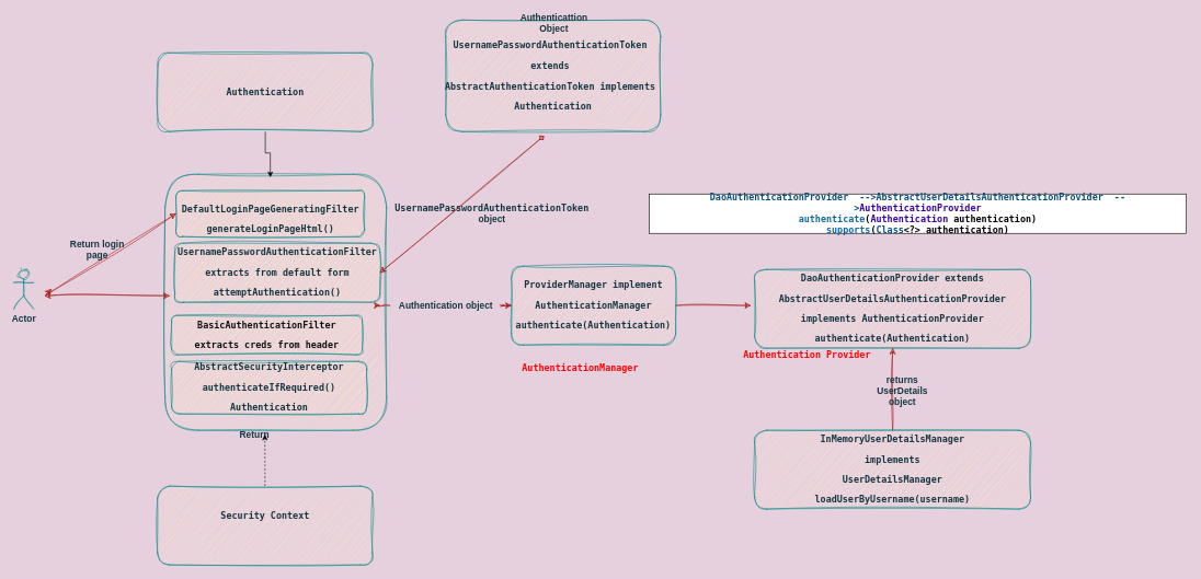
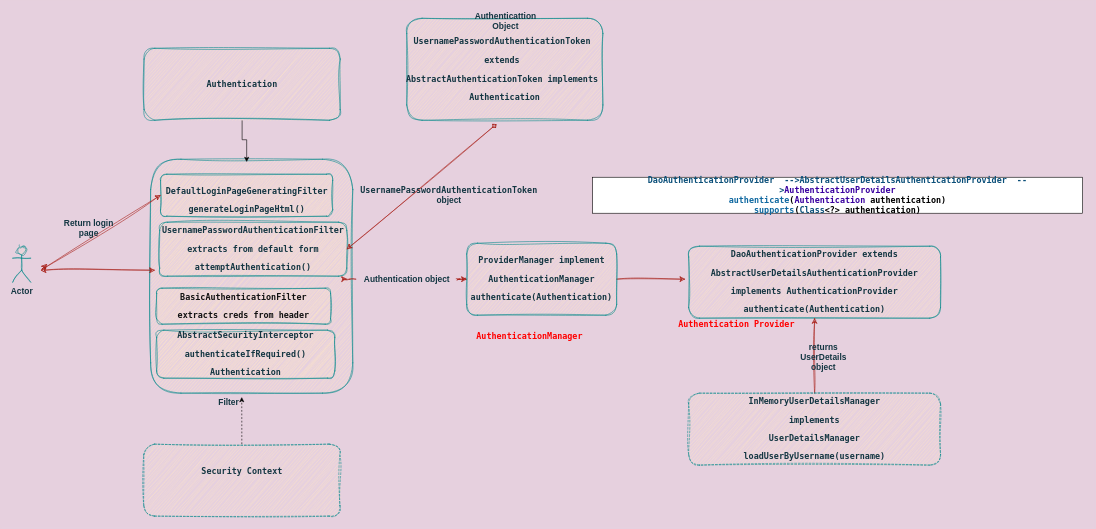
- <mxCell id="7" value="Return&amp;nbsp; &amp;nbsp; &amp;nbsp;&amp;nbsp;" style="text;html=1;strokeColor=none;fillColor=none;align=center;verticalAlign=middle;whiteSpace=wrap;rounded=1;labelBackgroundColor=none;fontColor=#143642;sketch=1;curveFitting=1;jiggle=2;fontStyle=1;fontSize=14;labelBorderColor=none;" parent="1" vertex="1"><mxGeometry x="357" y="655" width="70" height="30" as="geometry" /></mxCell>
+ <mxCell id="7" value="Filter&amp;nbsp; &amp;nbsp; &amp;nbsp;&amp;nbsp;" style="text;html=1;strokeColor=none;fillColor=none;align=center;verticalAlign=middle;whiteSpace=wrap;rounded=1;labelBackgroundColor=none;fontColor=#143642;sketch=1;curveFitting=1;jiggle=2;fontStyle=1;fontSize=14;labelBorderColor=none;" parent="1" vertex="1"><mxGeometry x="357" y="655" width="70" height="30" as="geometry" /></mxCell>
- <mxCell id="26" value="&lt;pre style=&quot;font-family: &amp;quot;JetBrains Mono&amp;quot;, monospace; font-size: 14px;&quot;&gt;InMemoryUserDetailsManager&lt;/pre&gt;&lt;pre style=&quot;font-family: &amp;quot;JetBrains Mono&amp;quot;, monospace; font-size: 14px;&quot;&gt;implements&lt;/pre&gt;&lt;pre style=&quot;font-family: &amp;quot;JetBrains Mono&amp;quot;, monospace; font-size: 14px;&quot;&gt;&lt;pre style=&quot;font-family: &amp;quot;JetBrains Mono&amp;quot;, monospace; font-size: 14px;&quot;&gt;UserDetailsManager&lt;/pre&gt;&lt;pre style=&quot;font-family: &amp;quot;JetBrains Mono&amp;quot;, monospace; font-size: 14px;&quot;&gt;loadUserByUsername(username)&lt;/pre&gt;&lt;/pre&gt;" style="rounded=1;whiteSpace=wrap;html=1;labelBackgroundColor=none;fillColor=#FAE5C7;strokeColor=#0F8B8D;fontColor=#143642;sketch=1;curveFitting=1;jiggle=2;fontStyle=1;fontSize=14;labelBorderColor=none;" parent="1" vertex="1"><mxGeometry x="1147" y="655" width="420" height="120" as="geometry" /></mxCell>
+ <mxCell id="26" value="&lt;pre style=&quot;font-family: &amp;quot;JetBrains Mono&amp;quot;, monospace; font-size: 14px;&quot;&gt;InMemoryUserDetailsManager&lt;/pre&gt;&lt;pre style=&quot;font-family: &amp;quot;JetBrains Mono&amp;quot;, monospace; font-size: 14px;&quot;&gt;implements&lt;/pre&gt;&lt;pre style=&quot;font-family: &amp;quot;JetBrains Mono&amp;quot;, monospace; font-size: 14px;&quot;&gt;&lt;pre style=&quot;font-family: &amp;quot;JetBrains Mono&amp;quot;, monospace; font-size: 14px;&quot;&gt;UserDetailsManager&lt;/pre&gt;&lt;pre style=&quot;font-family: &amp;quot;JetBrains Mono&amp;quot;, monospace; font-size: 14px;&quot;&gt;loadUserByUsername(username)&lt;/pre&gt;&lt;/pre&gt;" style="rounded=1;whiteSpace=wrap;html=1;labelBackgroundColor=none;fillColor=#FAE5C7;strokeColor=#0F8B8D;fontColor=#143642;sketch=1;curveFitting=1;jiggle=2;fontStyle=1;fontSize=14;labelBorderColor=none;dashed=1;" parent="1" vertex="1"><mxGeometry x="1147" y="655" width="420" height="120" as="geometry" /></mxCell>
- <mxCell id="12" value="&lt;pre style=&quot;border-color: var(--border-color); font-family: &amp;quot;JetBrains Mono&amp;quot;, monospace; font-size: 14px;&quot;&gt;Security Context&lt;/pre&gt;&lt;div style=&quot;font-size: 14px;&quot;&gt;&lt;br style=&quot;font-size: 14px;&quot;&gt;&lt;/div&gt;&lt;pre style=&quot;border-color: var(--border-color); font-family: &amp;quot;JetBrains Mono&amp;quot;, monospace; font-size: 14px;&quot;&gt;&lt;/pre&gt;" style="rounded=1;whiteSpace=wrap;html=1;labelBackgroundColor=none;fillColor=#FAE5C7;strokeColor=#0F8B8D;fontColor=#143642;sketch=1;curveFitting=1;jiggle=2;fontStyle=1;fontSize=14;labelBorderColor=none;" parent="1" vertex="1"><mxGeometry x="238.5" y="740" width="327" height="120" as="geometry" /></mxCell>
+ <mxCell id="12" value="&lt;pre style=&quot;border-color: var(--border-color); font-family: &amp;quot;JetBrains Mono&amp;quot;, monospace; font-size: 14px;&quot;&gt;Security Context&lt;/pre&gt;&lt;div style=&quot;font-size: 14px;&quot;&gt;&lt;br style=&quot;font-size: 14px;&quot;&gt;&lt;/div&gt;&lt;pre style=&quot;border-color: var(--border-color); font-family: &amp;quot;JetBrains Mono&amp;quot;, monospace; font-size: 14px;&quot;&gt;&lt;/pre&gt;" style="rounded=1;whiteSpace=wrap;html=1;labelBackgroundColor=none;fillColor=#FAE5C7;strokeColor=#0F8B8D;fontColor=#143642;sketch=1;curveFitting=1;jiggle=2;fontStyle=1;fontSize=14;labelBorderColor=none;dashed=1;" parent="1" vertex="1"><mxGeometry x="238.5" y="740" width="327" height="120" as="geometry" /></mxCell>
